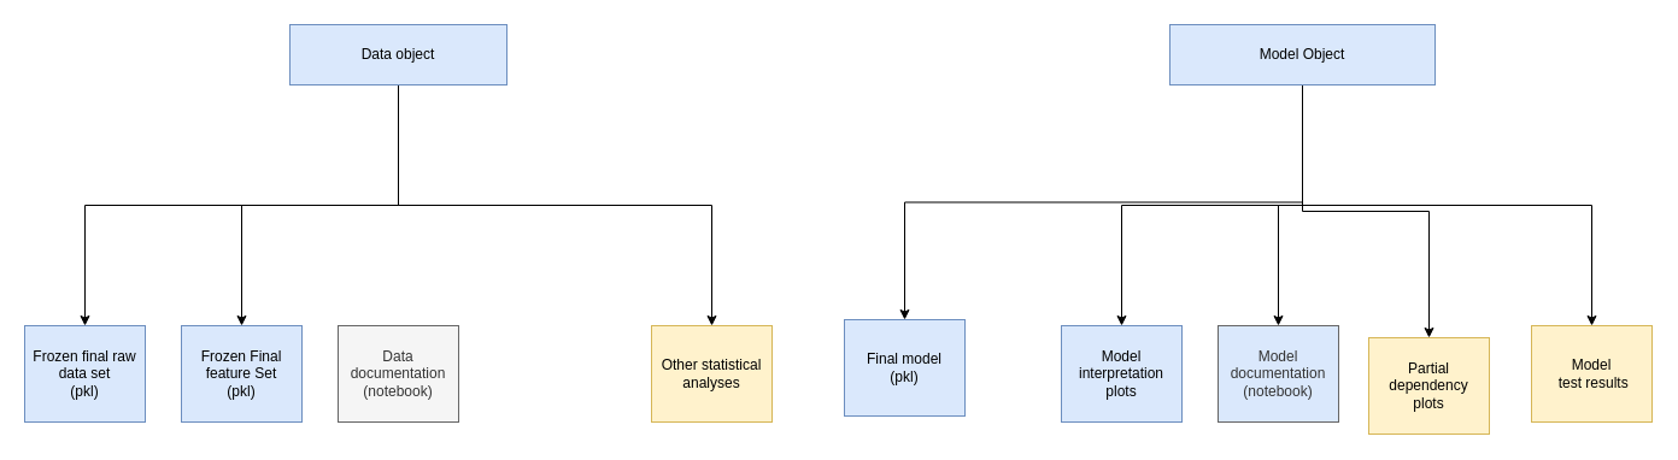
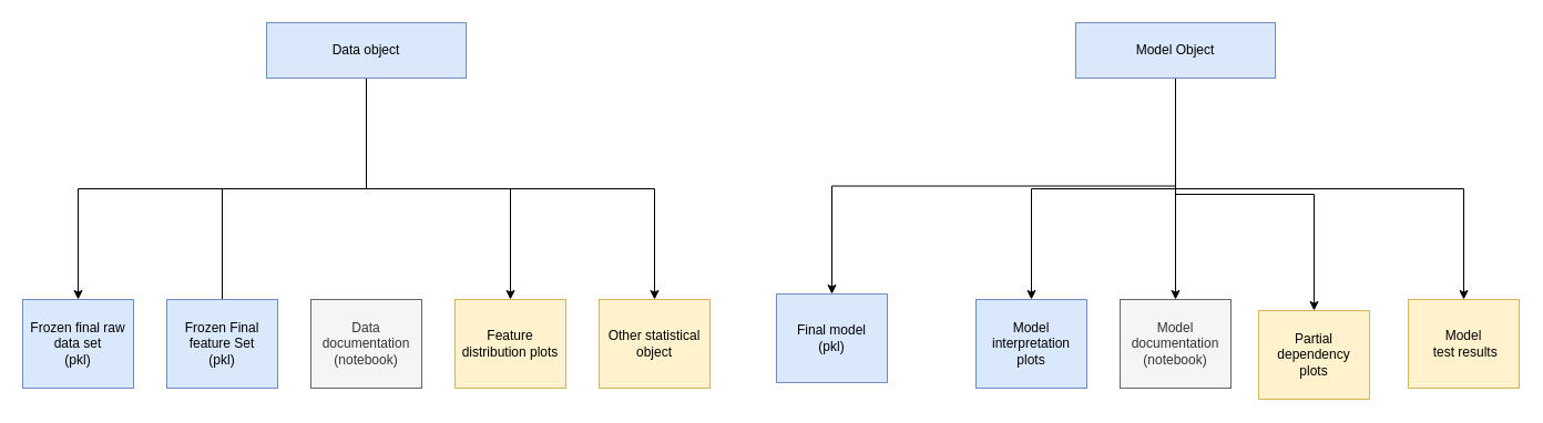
- <mxCell id="16" value="Model Object" style="rounded=0;whiteSpace=wrap;html=1;fillColor=#dae8fc;strokeColor=#6c8ebf;" vertex="1" parent="1"><mxGeometry x="970" y="20" width="220" height="50" as="geometry" /></mxCell>
+ <mxCell id="16" value="Model Object" style="rounded=0;whiteSpace=wrap;html=1;fillColor=#dae8fc;strokeColor=#6c8ebf;" vertex="1" parent="1"><mxGeometry x="970" y="20" width="180" height="50" as="geometry" /></mxCell>
+ <mxCell id="4" style="edgeStyle=orthogonalEdgeStyle;rounded=0;orthogonalLoop=1;jettySize=auto;html=1;exitX=0.5;exitY=1;exitDx=0;exitDy=0;entryX=0.5;entryY=0;entryDx=0;entryDy=0;" edge="1" parent="1" source="6" target="10"><mxGeometry relative="1" as="geometry" /></mxCell>
- <mxCell id="2" style="edgeStyle=orthogonalEdgeStyle;rounded=0;orthogonalLoop=1;jettySize=auto;html=1;exitX=0.5;exitY=1;exitDx=0;exitDy=0;entryX=0.5;entryY=0;entryDx=0;entryDy=0;" edge="1" parent="1" source="6" target="7"><mxGeometry relative="1" as="geometry" /></mxCell>
+ <mxCell id="2" style="edgeStyle=orthogonalEdgeStyle;rounded=0;orthogonalLoop=1;jettySize=auto;html=1;exitX=0.5;exitY=1;exitDx=0;exitDy=0;entryX=0.5;entryY=0;entryDx=0;entryDy=0;endArrow=none;" edge="1" parent="1" source="6" target="7"><mxGeometry relative="1" as="geometry" /></mxCell>
+ <mxCell id="10" value="Feature distribution plots" style="rounded=0;whiteSpace=wrap;html=1;fillColor=#fff2cc;strokeColor=#d6b656;" vertex="1" parent="1"><mxGeometry x="410" y="270" width="100" height="80" as="geometry" /></mxCell>
- <mxCell id="21" value="Other statistical analyses" style="rounded=0;whiteSpace=wrap;html=1;fillColor=#fff2cc;strokeColor=#d6b656;" vertex="1" parent="1"><mxGeometry x="540" y="270" width="100" height="80" as="geometry" /></mxCell>
+ <mxCell id="21" value="Other statistical object" style="rounded=0;whiteSpace=wrap;html=1;fillColor=#fff2cc;strokeColor=#d6b656;" vertex="1" parent="1"><mxGeometry x="540" y="270" width="100" height="80" as="geometry" /></mxCell>
- <mxCell id="19" value="Model documentation (notebook)" style="rounded=0;whiteSpace=wrap;html=1;fillColor=#dae8fc;strokeColor=#666666;fontColor=#333333;" vertex="1" parent="1"><mxGeometry x="1010" y="270" width="100" height="80" as="geometry" /></mxCell>
+ <mxCell id="19" value="Model documentation (notebook)" style="rounded=0;whiteSpace=wrap;html=1;fillColor=#f5f5f5;strokeColor=#666666;fontColor=#333333;" vertex="1" parent="1"><mxGeometry x="1010" y="270" width="100" height="80" as="geometry" /></mxCell>
